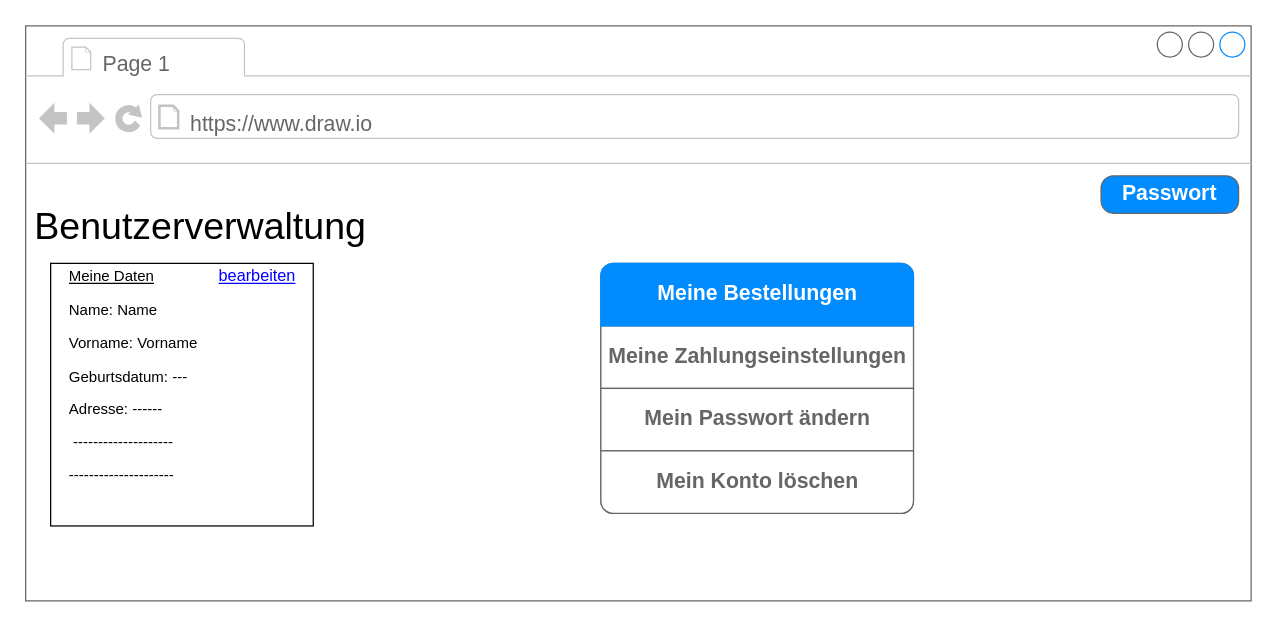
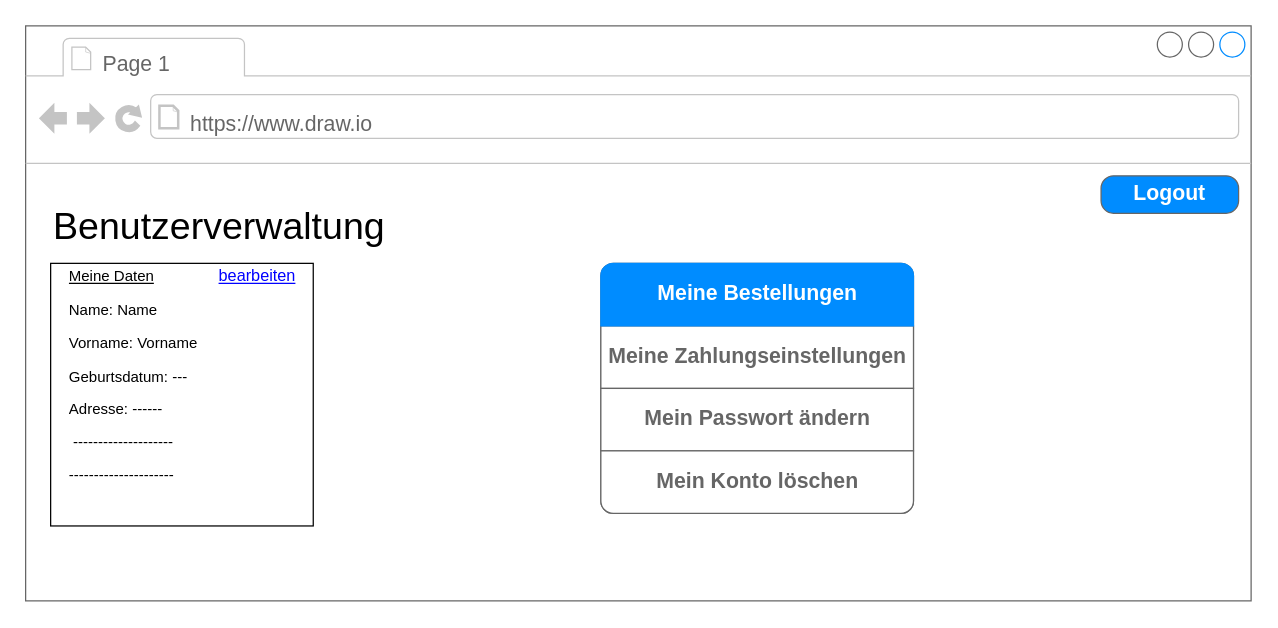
- <mxCell id="10" value="Passwort" style="strokeWidth=1;shadow=0;dashed=0;align=center;html=1;shape=mxgraph.mockup.buttons.button;strokeColor=#666666;fontColor=#ffffff;mainText=;buttonStyle=round;fontSize=17;fontStyle=1;fillColor=#008cff;whiteSpace=wrap;" vertex="1" parent="2"><mxGeometry x="860" y="120" width="110" height="30" as="geometry" /></mxCell>
+ <mxCell id="10" value="Logout" style="strokeWidth=1;shadow=0;dashed=0;align=center;html=1;shape=mxgraph.mockup.buttons.button;strokeColor=#666666;fontColor=#ffffff;mainText=;buttonStyle=round;fontSize=17;fontStyle=1;fillColor=#008cff;whiteSpace=wrap;" vertex="1" parent="2"><mxGeometry x="860" y="120" width="110" height="30" as="geometry" /></mxCell>
- <mxCell id="11" value="&lt;font style=&quot;font-size: 30px&quot;&gt;Benutzerverwaltung&lt;/font&gt;" style="text;html=1;strokeColor=none;fillColor=none;align=center;verticalAlign=middle;whiteSpace=wrap;rounded=0;" vertex="1" parent="1"><mxGeometry x="25" y="170" width="270" height="20" as="geometry" /></mxCell>
+ <mxCell id="11" value="&lt;font style=&quot;font-size: 30px&quot;&gt;Benutzerverwaltung&lt;/font&gt;" style="text;html=1;strokeColor=none;fillColor=none;align=center;verticalAlign=middle;whiteSpace=wrap;rounded=0;" vertex="1" parent="1"><mxGeometry x="40" y="170" width="270" height="20" as="geometry" /></mxCell>
